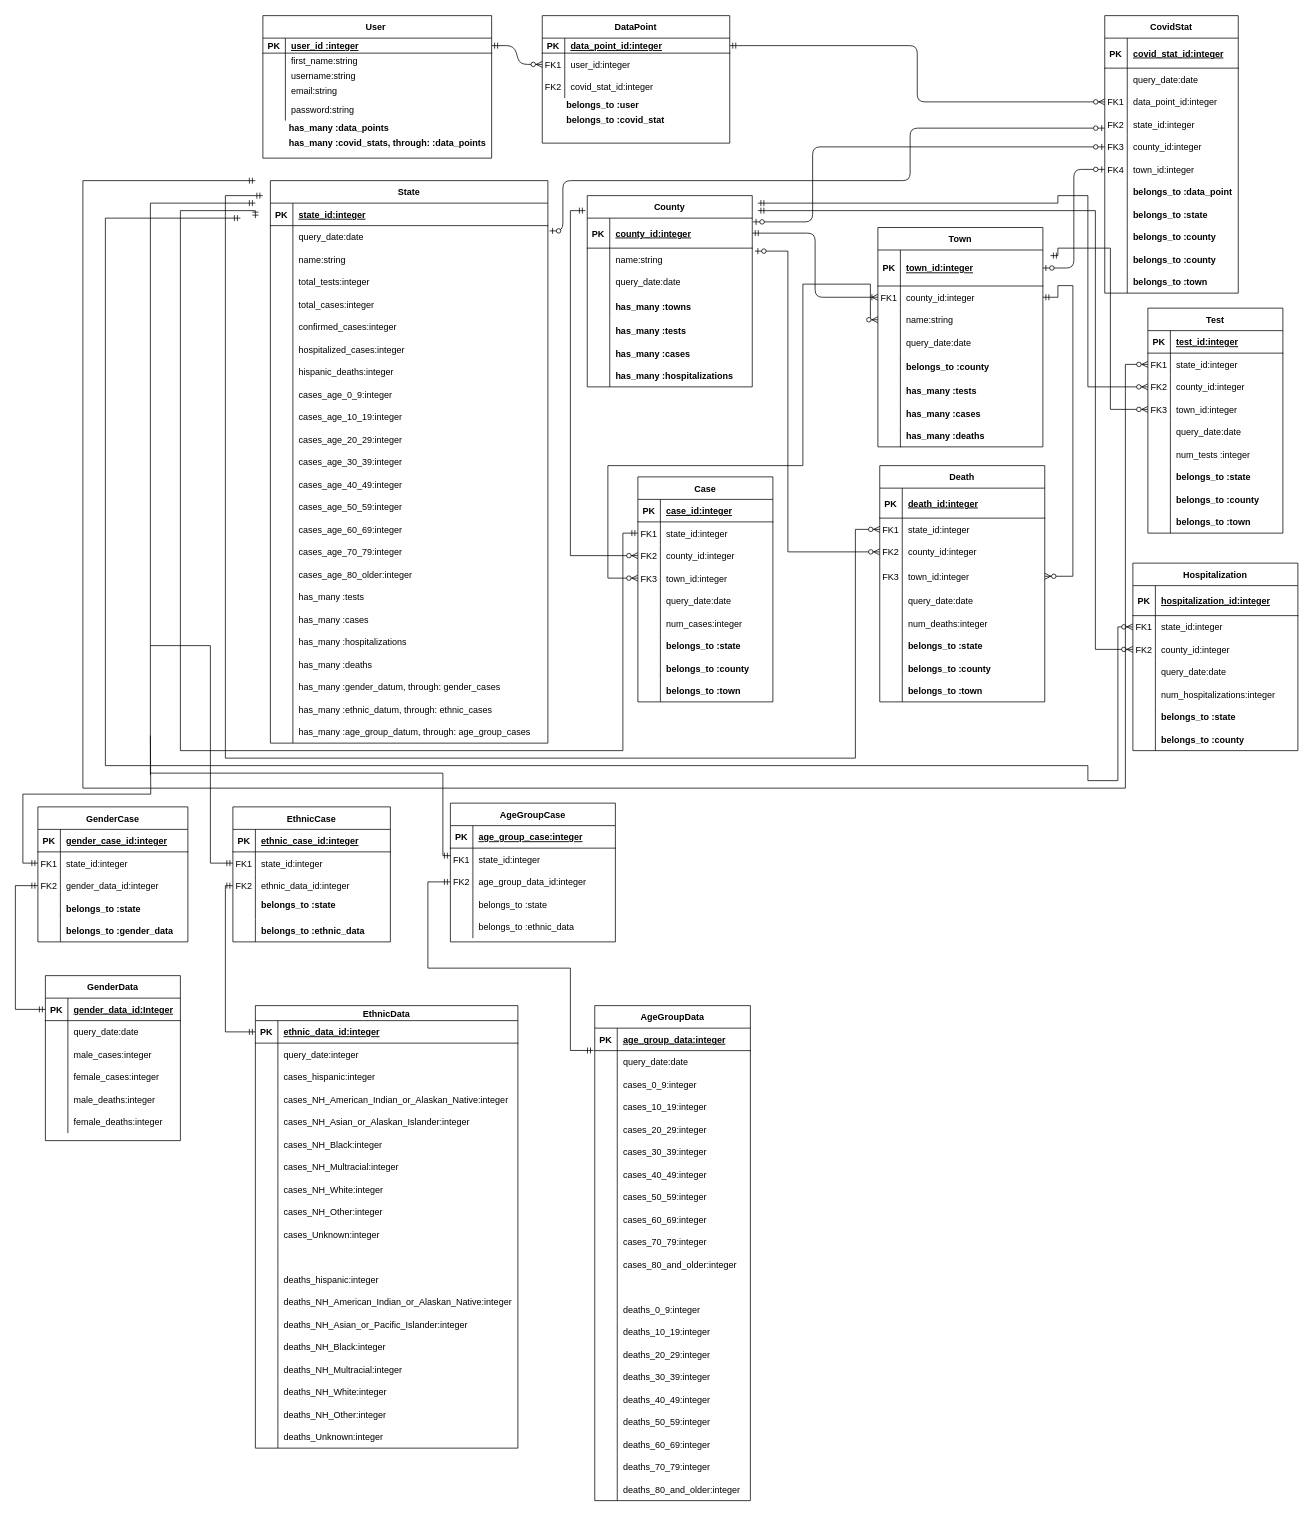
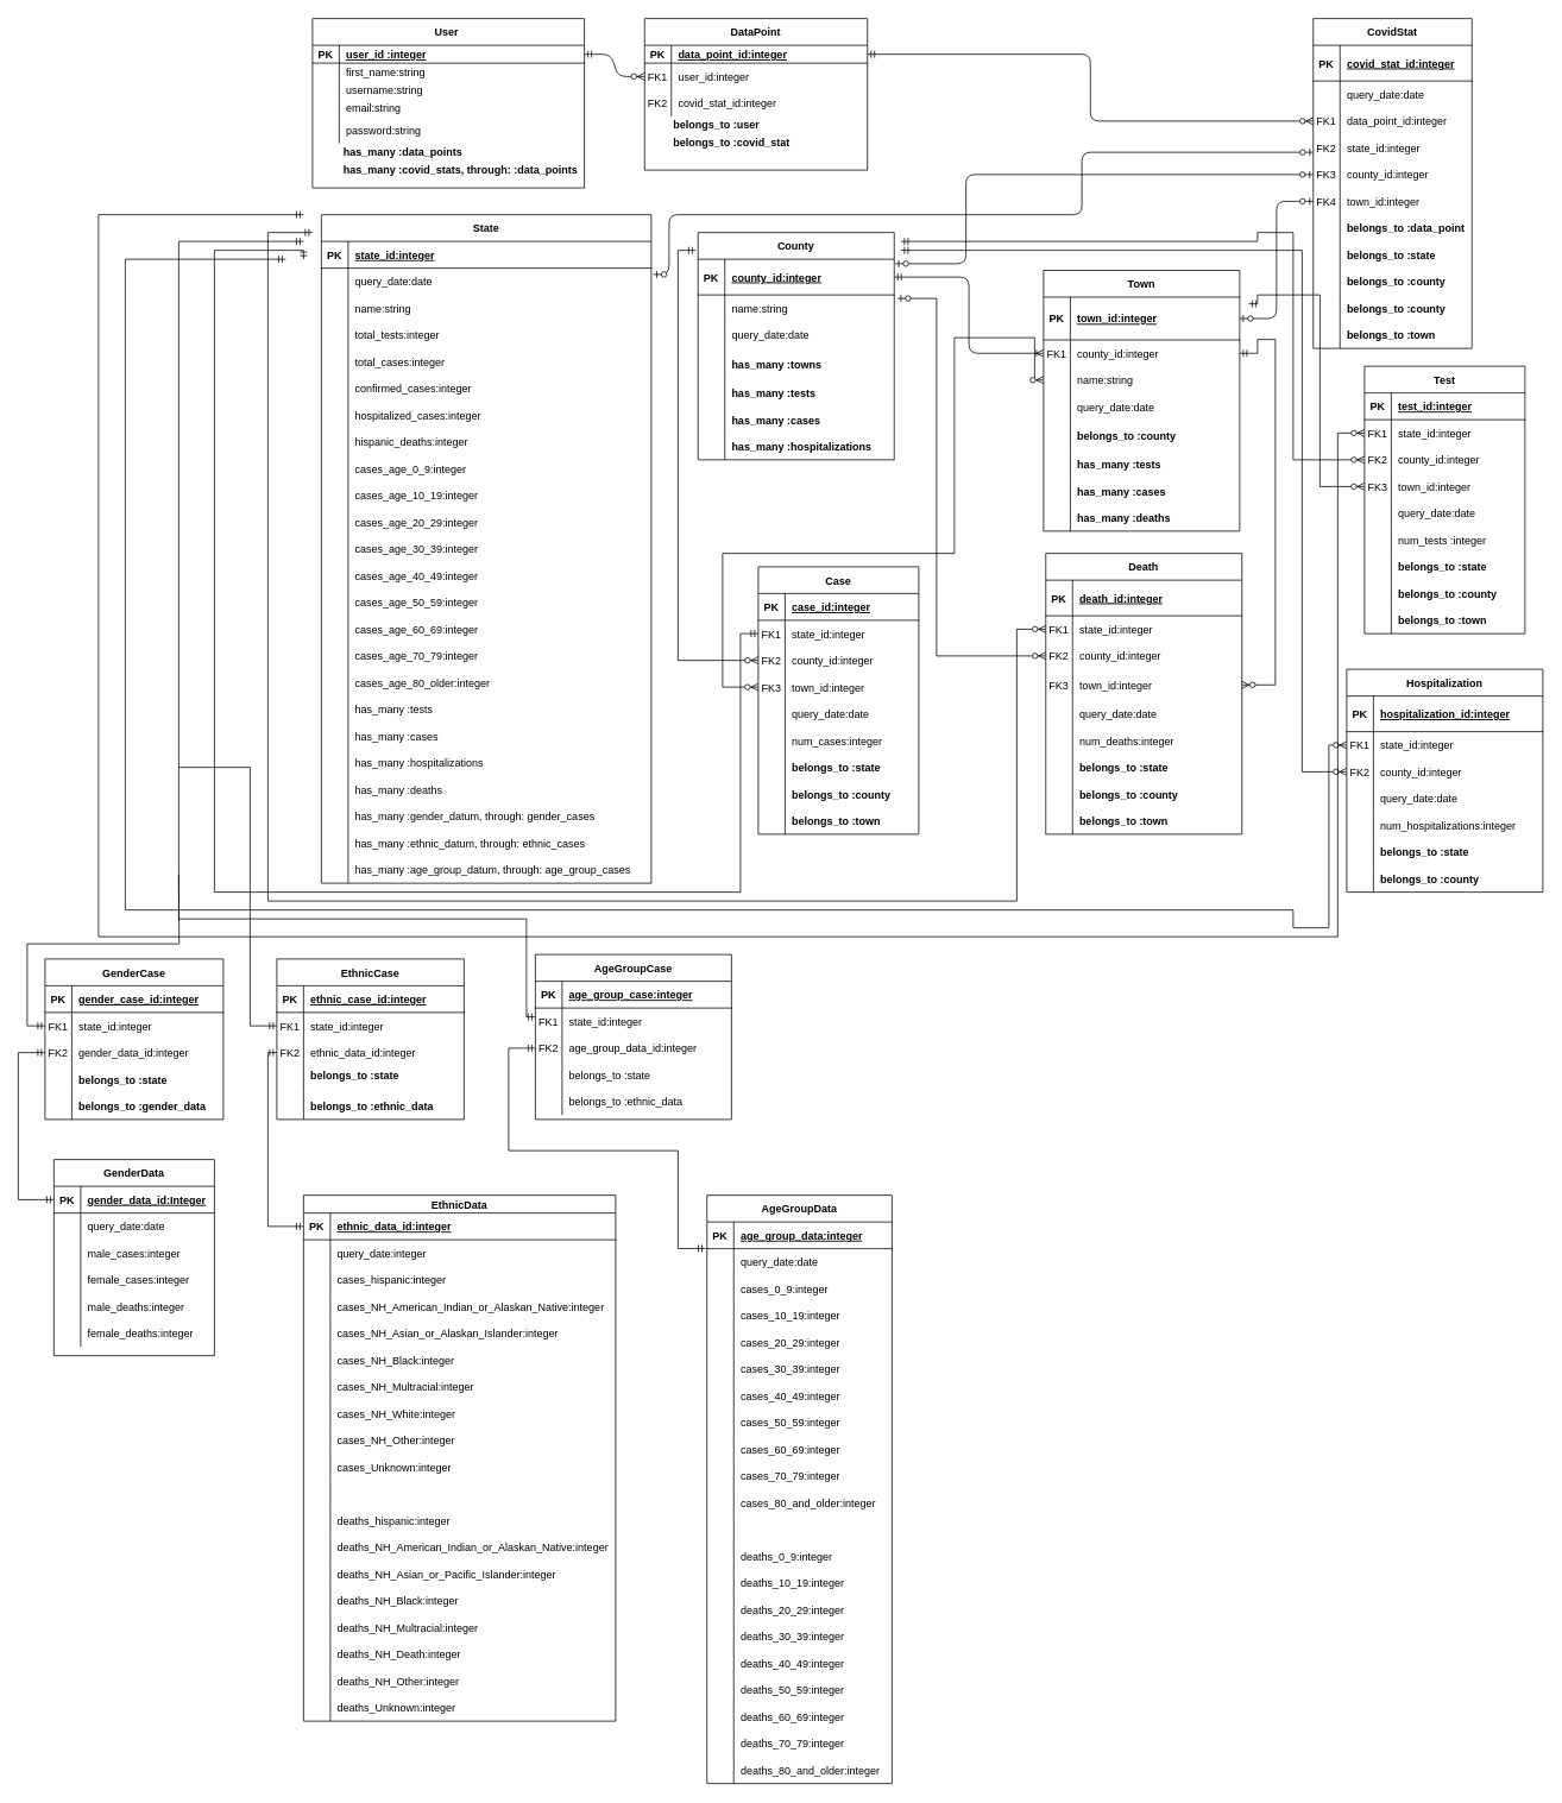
- <mxCell id="439" value="deaths_NH_White:integer" style="shape=partialRectangle;connectable=0;fillColor=none;top=0;left=0;bottom=0;right=0;align=left;spacingLeft=6;overflow=hidden;" parent="437" vertex="1"><mxGeometry x="30" width="320" height="30" as="geometry" /></mxCell>
+ <mxCell id="439" value="deaths_NH_Death:integer" style="shape=partialRectangle;connectable=0;fillColor=none;top=0;left=0;bottom=0;right=0;align=left;spacingLeft=6;overflow=hidden;" parent="437" vertex="1"><mxGeometry x="30" width="320" height="30" as="geometry" /></mxCell>
